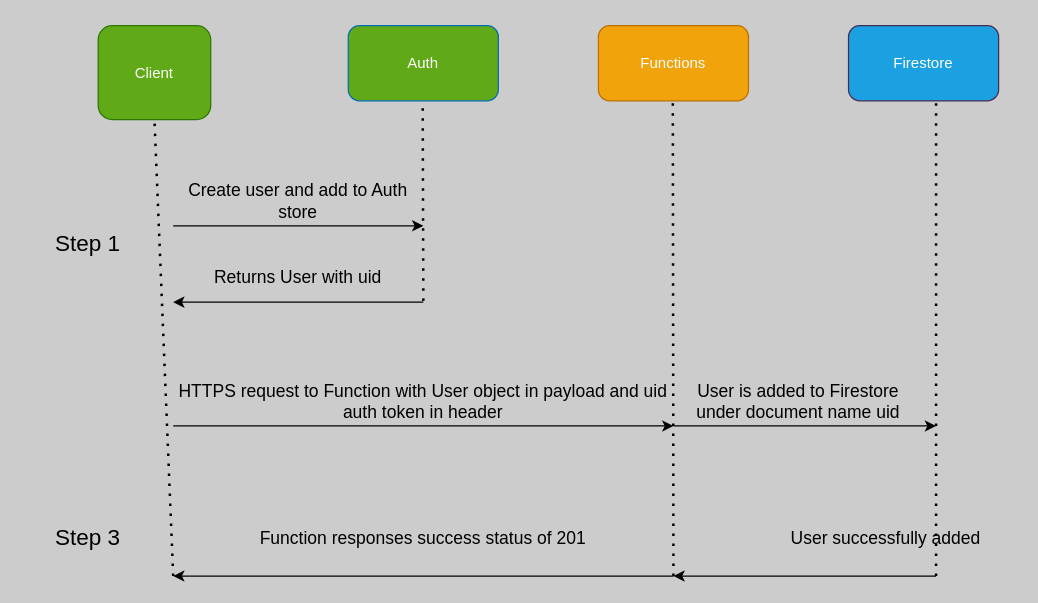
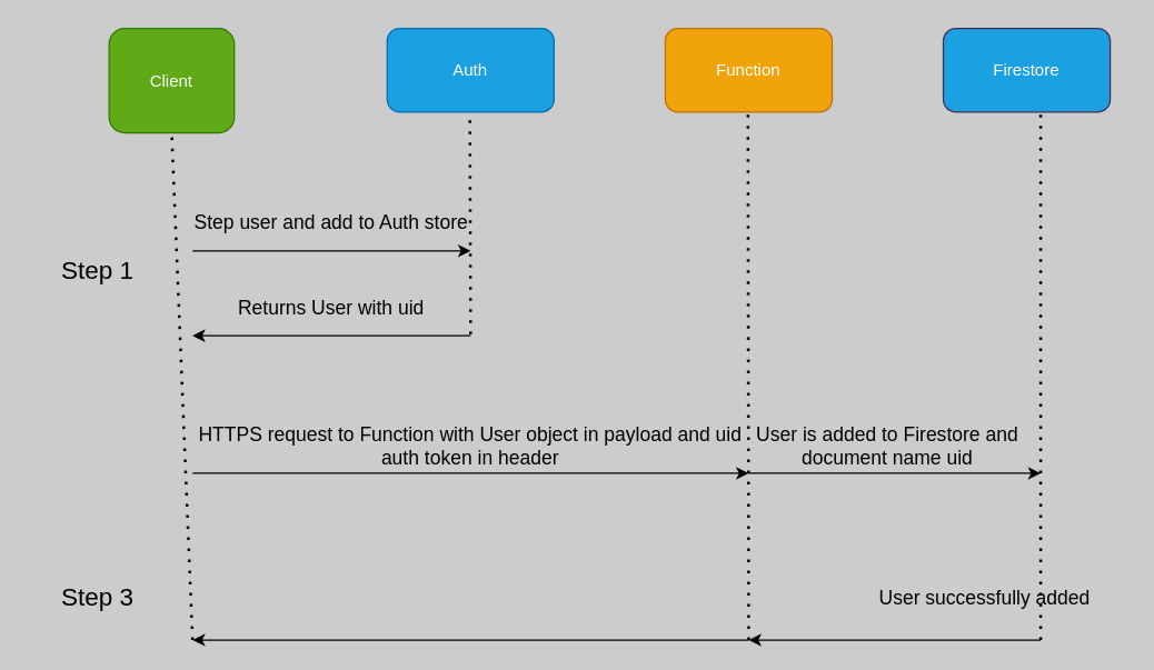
- <mxCell id="3" value="Auth" style="rounded=1;whiteSpace=wrap;html=1;fillColor=#60a917;strokeColor=#006EAF;fontColor=#ffffff;" vertex="1" parent="1"><mxGeometry x="278" y="20" width="120" height="60" as="geometry" /></mxCell>
+ <mxCell id="3" value="Auth" style="rounded=1;whiteSpace=wrap;html=1;fillColor=#1ba1e2;strokeColor=#006EAF;fontColor=#ffffff;" vertex="1" parent="1"><mxGeometry x="278" y="20" width="120" height="60" as="geometry" /></mxCell>
- <mxCell id="4" value="Functions" style="rounded=1;whiteSpace=wrap;html=1;fillColor=#f0a30a;strokeColor=#BD7000;fontColor=#FFFFFF;" vertex="1" parent="1"><mxGeometry x="478" y="20" width="120" height="60" as="geometry" /></mxCell>
+ <mxCell id="4" value="Function" style="rounded=1;whiteSpace=wrap;html=1;fillColor=#f0a30a;strokeColor=#BD7000;fontColor=#FFFFFF;" vertex="1" parent="1"><mxGeometry x="478" y="20" width="120" height="60" as="geometry" /></mxCell>
- <mxCell id="11" value="Create user and add to Auth store" style="text;html=1;strokeColor=none;fillColor=none;align=center;verticalAlign=middle;whiteSpace=wrap;rounded=0;fontColor=#000000;fontSize=14;" vertex="1" parent="1"><mxGeometry x="138" y="150" width="200" height="20" as="geometry" /></mxCell>
+ <mxCell id="11" value="Step user and add to Auth store" style="text;html=1;strokeColor=none;fillColor=none;align=center;verticalAlign=middle;whiteSpace=wrap;rounded=0;fontColor=#000000;fontSize=14;" vertex="1" parent="1"><mxGeometry x="138" y="150" width="200" height="20" as="geometry" /></mxCell>
- <mxCell id="17" value="User is added to Firestore under document name uid" style="text;html=1;strokeColor=none;fillColor=none;align=center;verticalAlign=middle;whiteSpace=wrap;rounded=0;fontColor=#000000;fontSize=14;" vertex="1" parent="1"><mxGeometry x="538" y="310" width="200" height="20" as="geometry" /></mxCell>
+ <mxCell id="17" value="User is added to Firestore and document name uid" style="text;html=1;strokeColor=none;fillColor=none;align=center;verticalAlign=middle;whiteSpace=wrap;rounded=0;fontColor=#000000;fontSize=14;" vertex="1" parent="1"><mxGeometry x="538" y="310" width="200" height="20" as="geometry" /></mxCell>
- <mxCell id="21" value="Function responses success status of 201" style="text;html=1;strokeColor=none;fillColor=none;align=center;verticalAlign=middle;whiteSpace=wrap;rounded=0;fontColor=#000000;fontSize=14;" vertex="1" parent="1"><mxGeometry x="138" y="420" width="400" height="20" as="geometry" /></mxCell>
